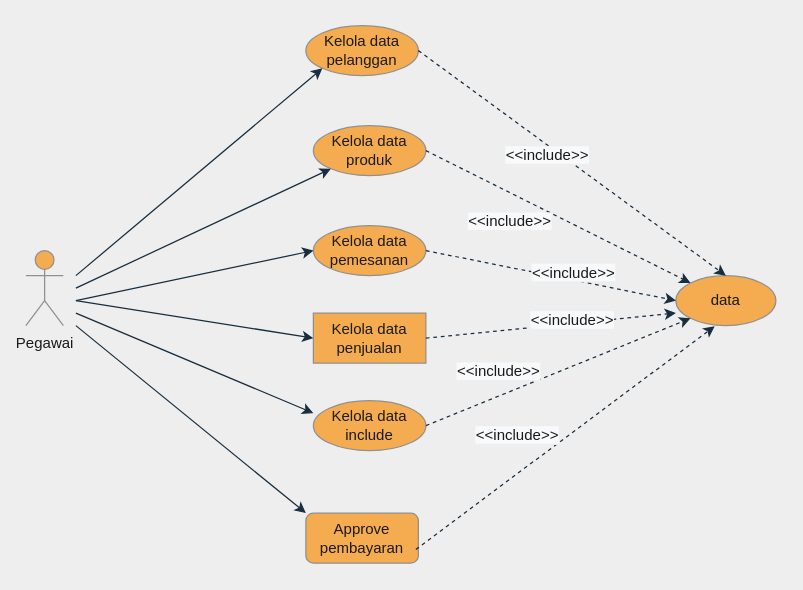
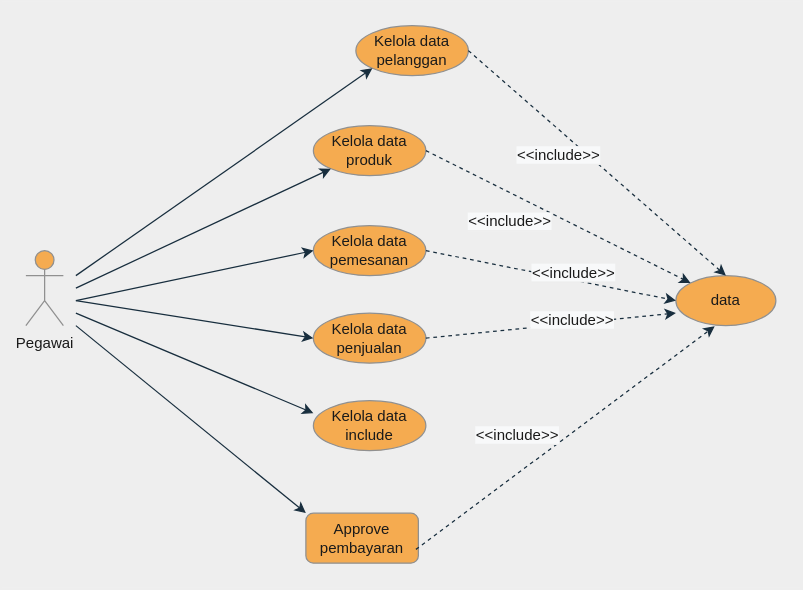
- <mxCell id="5" value="Kelola data pelanggan" style="ellipse;whiteSpace=wrap;html=1;fillColor=#F5AB50;strokeColor=#909090;fontColor=#1A1A1A;" parent="1" vertex="1"><mxGeometry x="244" y="20" width="90" height="40" as="geometry" /></mxCell>
+ <mxCell id="5" value="Kelola data pelanggan" style="ellipse;whiteSpace=wrap;html=1;fillColor=#F5AB50;strokeColor=#909090;fontColor=#1A1A1A;" parent="1" vertex="1"><mxGeometry x="284" y="20" width="90" height="40" as="geometry" /></mxCell>
- <mxCell id="24" value="Kelola data penjualan" style="whiteSpace=wrap;html=1;fillColor=#F5AB50;strokeColor=#909090;fontColor=#1A1A1A;rounded=0;" parent="1" vertex="1"><mxGeometry x="250" y="250" width="90" height="40" as="geometry" /></mxCell>
+ <mxCell id="24" value="Kelola data penjualan" style="ellipse;whiteSpace=wrap;html=1;fillColor=#F5AB50;strokeColor=#909090;fontColor=#1A1A1A;" parent="1" vertex="1"><mxGeometry x="250" y="250" width="90" height="40" as="geometry" /></mxCell>
- <mxCell id="20" value="" style="endArrow=classic;html=1;rounded=0;dashed=1;strokeColor=#182E3E;exitX=1;exitY=0.5;exitDx=0;exitDy=0;labelBackgroundColor=#EEEEEE;fontColor=#1A1A1A;entryX=0;entryY=1;entryDx=0;entryDy=0;" parent="1" source="7" edge="1" target="3"><mxGeometry width="50" height="50" relative="1" as="geometry"><mxPoint x="320" y="290" as="sourcePoint" /><mxPoint x="450" y="250" as="targetPoint" /></mxGeometry></mxCell>
- <mxCell id="21" value="&lt;span style=&quot;font-size: 12px; background-color: rgb(248, 249, 250);&quot;&gt;&amp;lt;&amp;lt;include&amp;gt;&amp;gt;&lt;/span&gt;" style="edgeLabel;html=1;align=center;verticalAlign=middle;resizable=0;points=[];labelBackgroundColor=#EEEEEE;fontColor=#1A1A1A;" parent="20" vertex="1" connectable="0"><mxGeometry x="0.098" y="2" relative="1" as="geometry"><mxPoint x="-58" y="5" as="offset" /></mxGeometry></mxCell>
